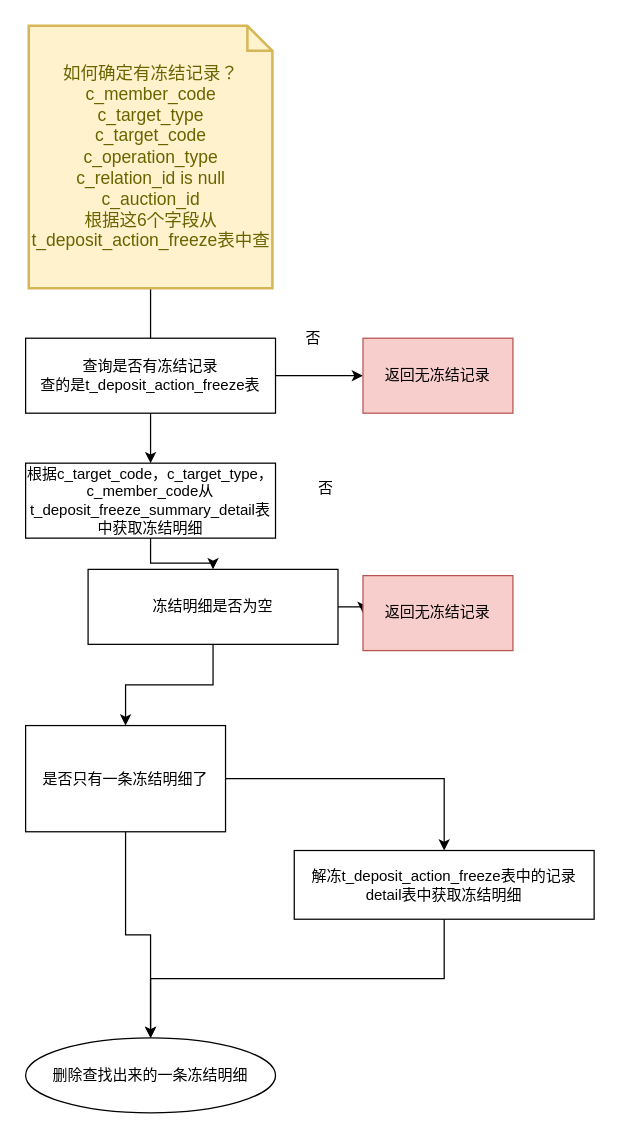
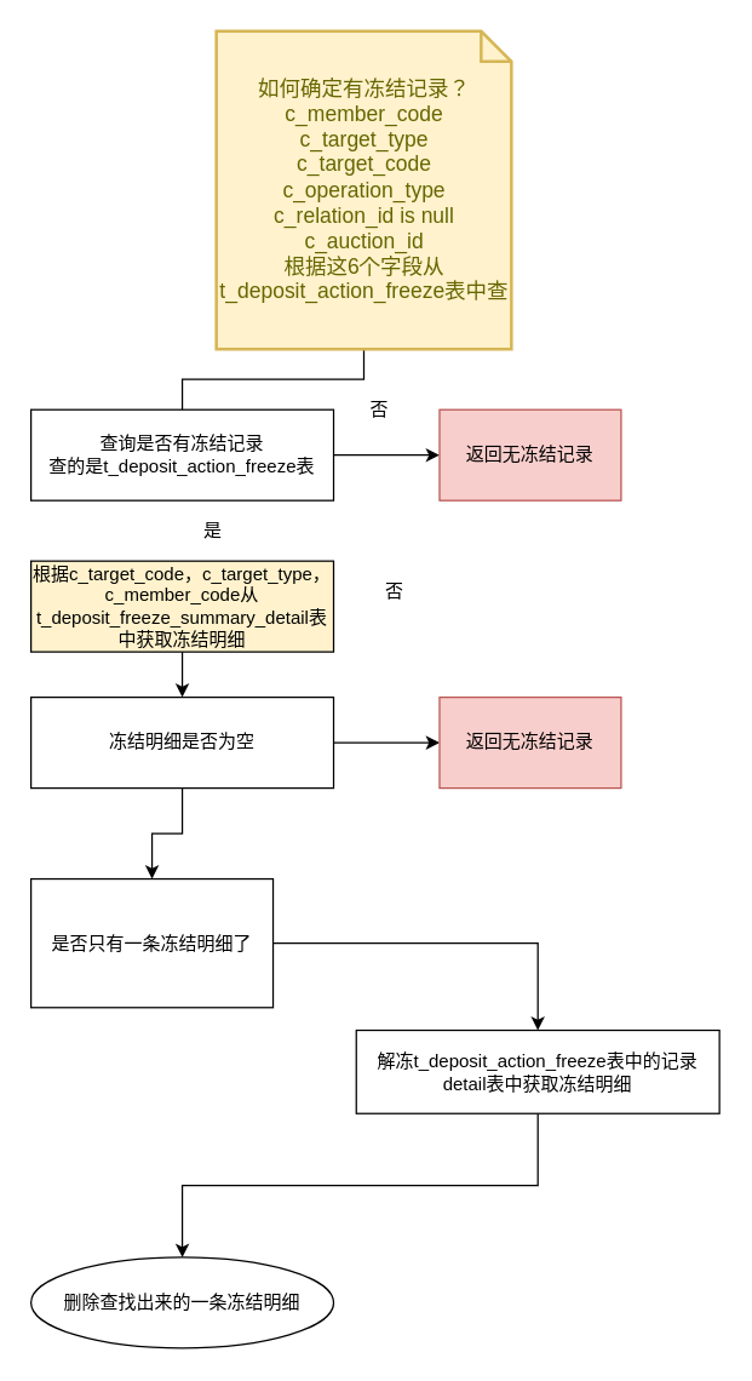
- <mxCell id="7" value="如何确定有冻结记录？&lt;br&gt;&lt;div&gt;c_member_code&lt;/div&gt;&lt;div&gt;c_target_type&lt;/div&gt;&lt;div&gt;c_target_code&lt;/div&gt;&lt;div&gt;c_operation_type&lt;/div&gt;&lt;div&gt;c_relation_id is null&lt;/div&gt;&lt;div&gt;c_auction_id&lt;/div&gt;&lt;div&gt;根据这6个字段从t_deposit_action_freeze表中查&lt;/div&gt;" style="shape=note;strokeWidth=2;fontSize=14;size=20;whiteSpace=wrap;html=1;fillColor=#fff2cc;strokeColor=#d6b656;fontColor=#666600;" vertex="1" parent="1"><mxGeometry x="22.5" y="20" width="195" height="210" as="geometry" /></mxCell>
+ <mxCell id="7" value="如何确定有冻结记录？&lt;br&gt;&lt;div&gt;c_member_code&lt;/div&gt;&lt;div&gt;c_target_type&lt;/div&gt;&lt;div&gt;c_target_code&lt;/div&gt;&lt;div&gt;c_operation_type&lt;/div&gt;&lt;div&gt;c_relation_id is null&lt;/div&gt;&lt;div&gt;c_auction_id&lt;/div&gt;&lt;div&gt;根据这6个字段从t_deposit_action_freeze表中查&lt;/div&gt;" style="shape=note;strokeWidth=2;fontSize=14;size=20;whiteSpace=wrap;html=1;fillColor=#fff2cc;strokeColor=#d6b656;fontColor=#666600;" vertex="1" parent="1"><mxGeometry x="142.5" y="20" width="195" height="210" as="geometry" /></mxCell>
- <mxCell id="3" style="edgeStyle=orthogonalEdgeStyle;rounded=0;orthogonalLoop=1;jettySize=auto;html=1;exitX=0.5;exitY=1;exitDx=0;exitDy=0;entryX=0.5;entryY=0;entryDx=0;entryDy=0;" edge="1" parent="1" source="5" target="16"><mxGeometry relative="1" as="geometry" /></mxCell>
+ <mxCell id="12" value="是" style="text;html=1;align=center;verticalAlign=middle;resizable=0;points=[];autosize=1;strokeColor=none;fillColor=none;" vertex="1" parent="1"><mxGeometry x="125" y="340" width="30" height="20" as="geometry" /></mxCell>
- <mxCell id="16" value="根据c_target_code，c_target_type，&lt;br&gt;c_member_code从t_deposit_freeze_summary_detail表中获取冻结明细" style="rounded=0;whiteSpace=wrap;html=1;" vertex="1" parent="1"><mxGeometry x="20" y="370" width="200" height="60" as="geometry" /></mxCell>
+ <mxCell id="16" value="根据c_target_code，c_target_type，&lt;br&gt;c_member_code从t_deposit_freeze_summary_detail表中获取冻结明细" style="rounded=0;whiteSpace=wrap;html=1;fillColor=#fff2cc;" vertex="1" parent="1"><mxGeometry x="20" y="370" width="200" height="60" as="geometry" /></mxCell>
- <mxCell id="10" value="冻结明细是否为空" style="rounded=0;whiteSpace=wrap;html=1;" vertex="1" parent="1"><mxGeometry x="70" y="455" width="200" height="60" as="geometry" /></mxCell>
+ <mxCell id="10" value="冻结明细是否为空" style="rounded=0;whiteSpace=wrap;html=1;" vertex="1" parent="1"><mxGeometry x="20" y="460" width="200" height="60" as="geometry" /></mxCell>
- <mxCell id="18" style="edgeStyle=orthogonalEdgeStyle;rounded=0;orthogonalLoop=1;jettySize=auto;html=1;exitX=0.5;exitY=1;exitDx=0;exitDy=0;entryX=0.5;entryY=0;entryDx=0;entryDy=0;" edge="1" parent="1" source="19" target="20"><mxGeometry relative="1" as="geometry" /></mxCell>
